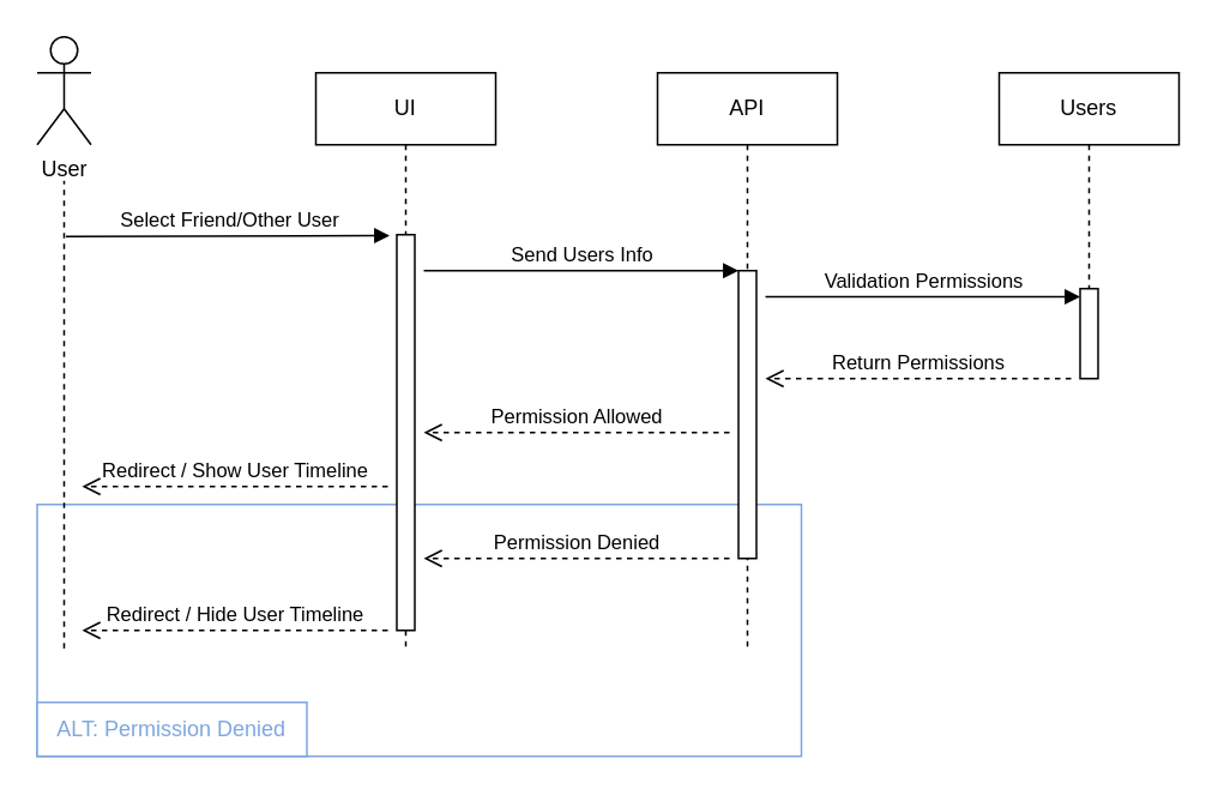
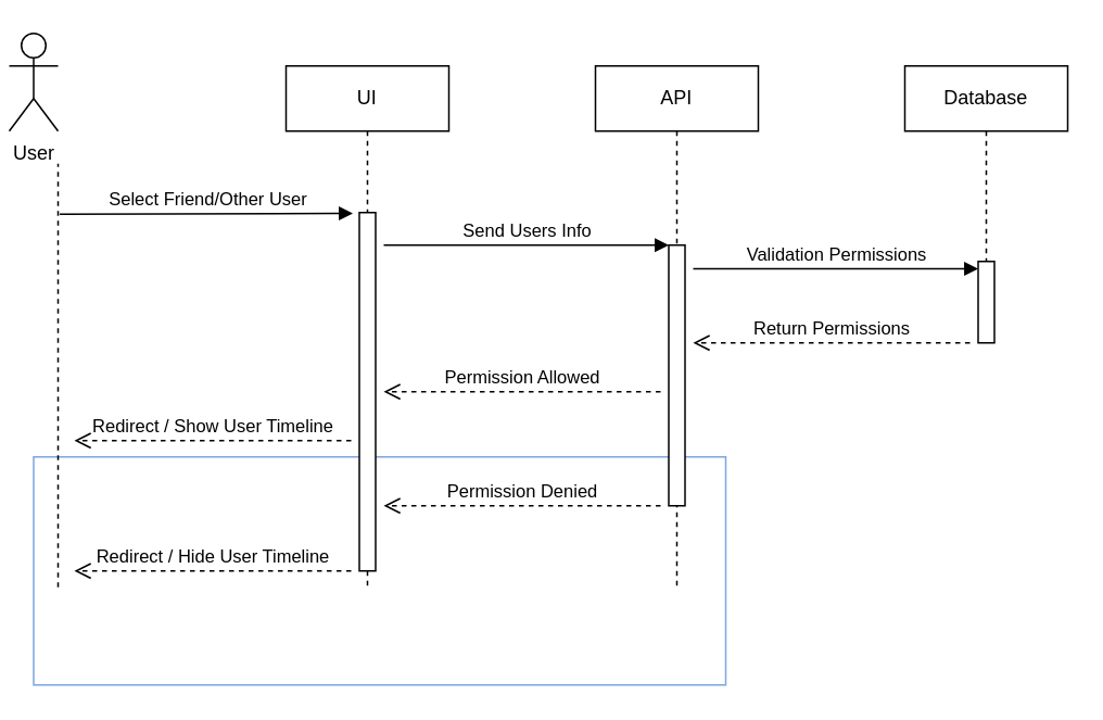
- <mxCell id="13" value="User" style="shape=umlActor;verticalLabelPosition=bottom;verticalAlign=top;html=1;" parent="1" vertex="1"><mxGeometry x="20" y="20" width="30" height="60" as="geometry" /></mxCell>
+ <mxCell id="13" value="User" style="shape=umlActor;verticalLabelPosition=bottom;verticalAlign=top;html=1;" parent="1" vertex="1"><mxGeometry x="5" y="20" width="30" height="60" as="geometry" /></mxCell>
- <mxCell id="10" value="Users" style="shape=umlLifeline;perimeter=lifelinePerimeter;whiteSpace=wrap;html=1;container=0;dropTarget=0;collapsible=0;recursiveResize=0;outlineConnect=0;portConstraint=eastwest;newEdgeStyle={&quot;edgeStyle&quot;:&quot;elbowEdgeStyle&quot;,&quot;elbow&quot;:&quot;vertical&quot;,&quot;curved&quot;:0,&quot;rounded&quot;:0};" parent="1" vertex="1"><mxGeometry x="555" y="40" width="100" height="170" as="geometry" /></mxCell>
+ <mxCell id="10" value="Database" style="shape=umlLifeline;perimeter=lifelinePerimeter;whiteSpace=wrap;html=1;container=0;dropTarget=0;collapsible=0;recursiveResize=0;outlineConnect=0;portConstraint=eastwest;newEdgeStyle={&quot;edgeStyle&quot;:&quot;elbowEdgeStyle&quot;,&quot;elbow&quot;:&quot;vertical&quot;,&quot;curved&quot;:0,&quot;rounded&quot;:0};" parent="1" vertex="1"><mxGeometry x="555" y="40" width="100" height="170" as="geometry" /></mxCell>
- <mxCell id="19" value="ALT: Permission Denied" style="rounded=0;whiteSpace=wrap;html=1;strokeColor=#7EA6E0;fontColor=#7EA6E0;" vertex="1" parent="1"><mxGeometry x="20" y="390" width="150" height="30" as="geometry" /></mxCell>
